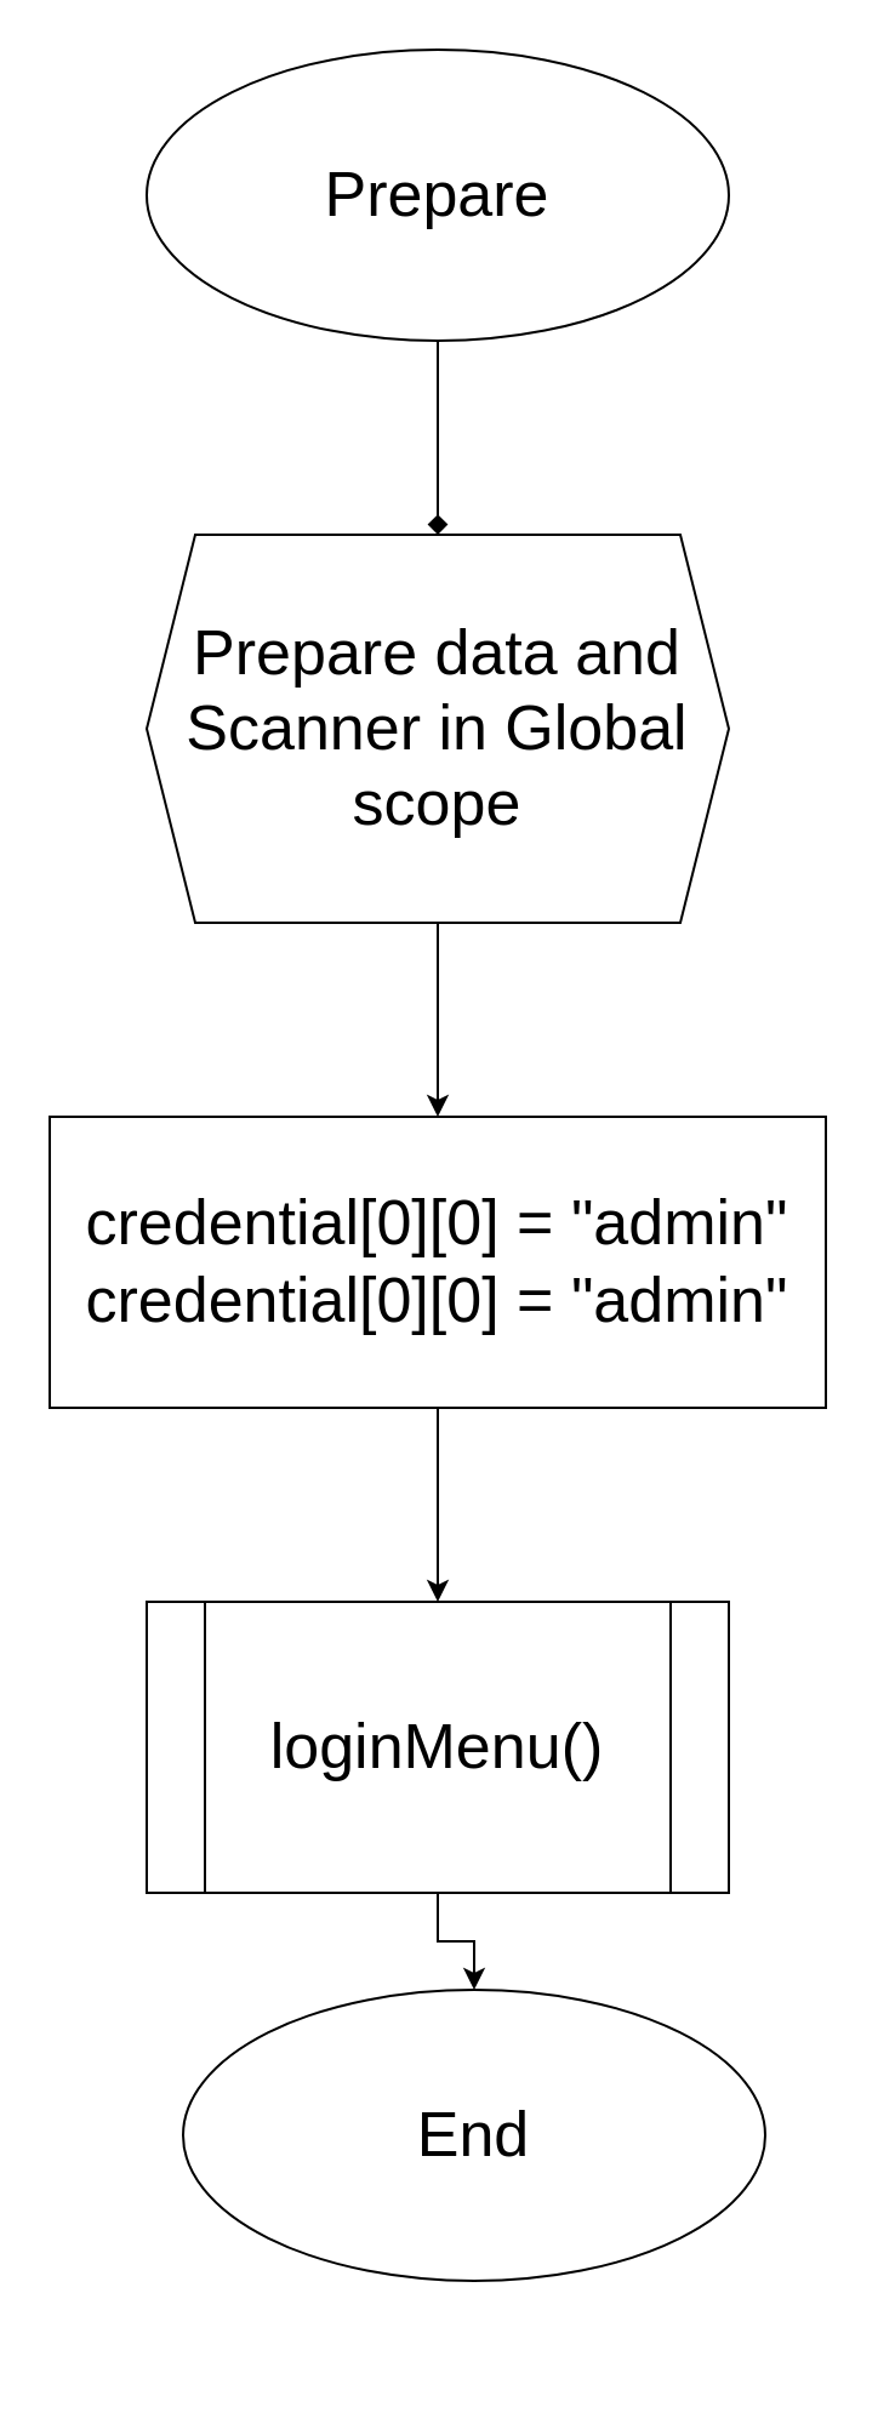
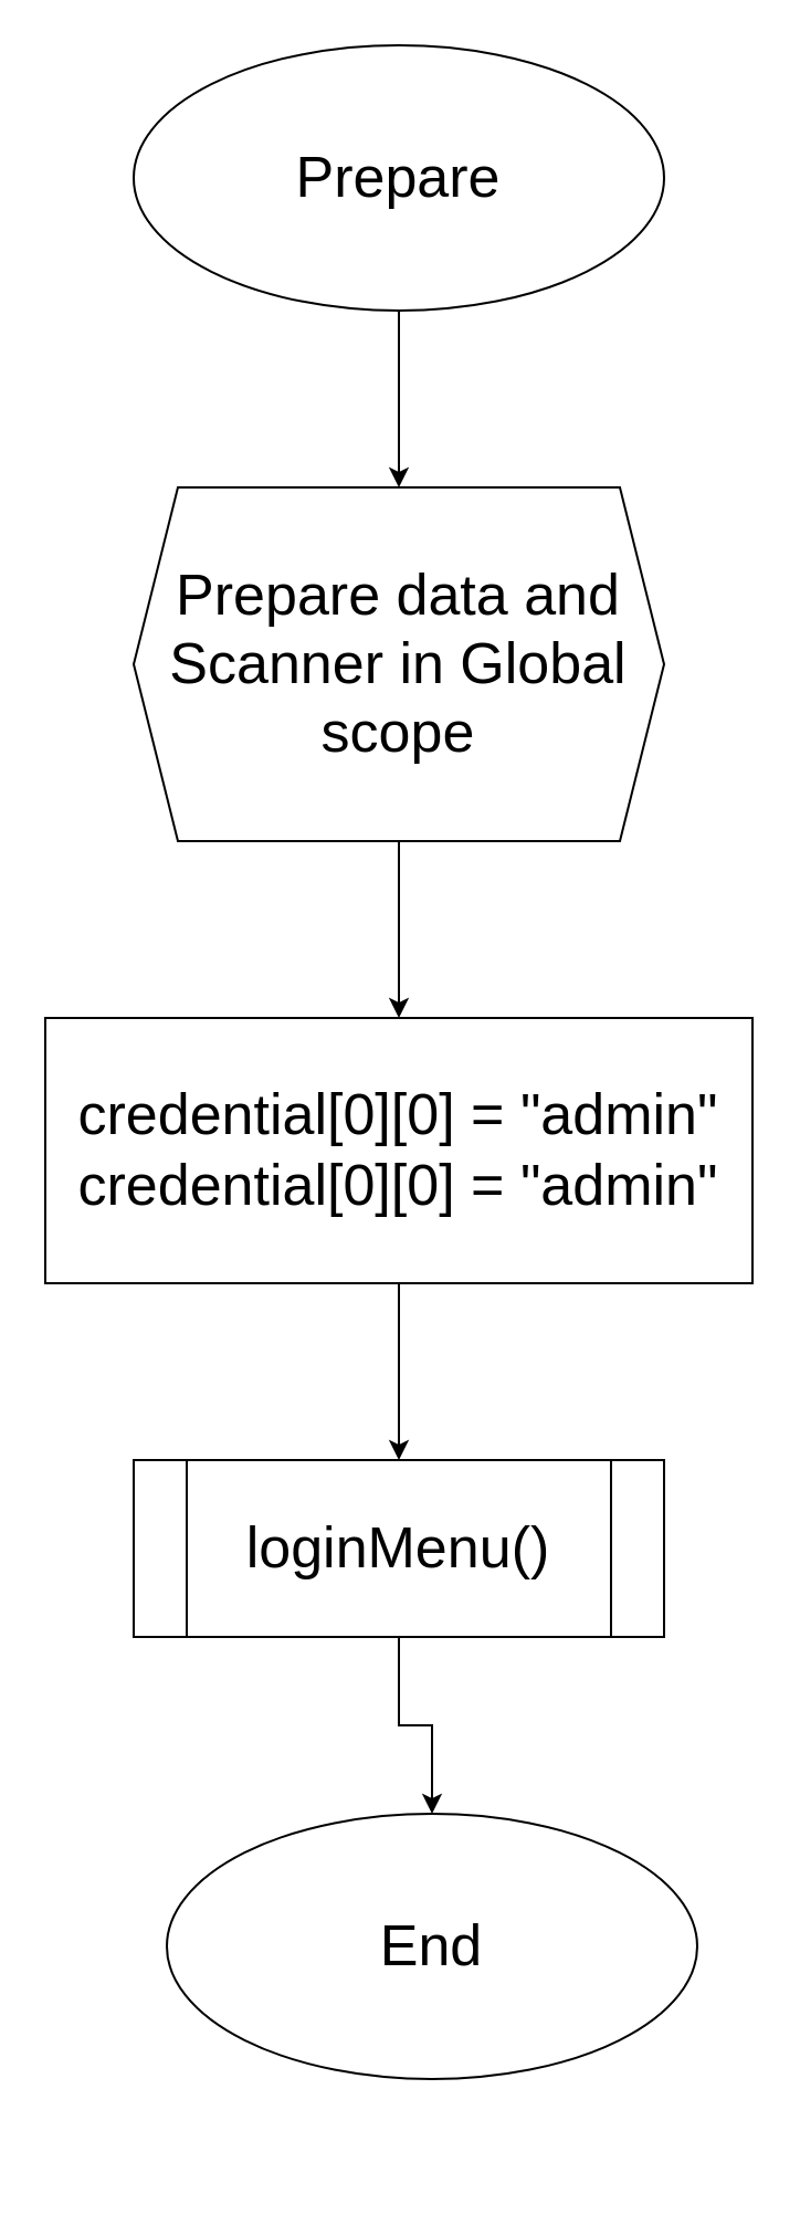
- <mxCell id="5" style="edgeStyle=orthogonalEdgeStyle;rounded=0;orthogonalLoop=1;jettySize=auto;html=1;entryX=0.5;entryY=0;entryDx=0;entryDy=0;fontSize=26;endArrow=diamond;" parent="2" source="3" target="4" edge="1"><mxGeometry relative="1" as="geometry" /></mxCell>
+ <mxCell id="5" style="edgeStyle=orthogonalEdgeStyle;rounded=0;orthogonalLoop=1;jettySize=auto;html=1;entryX=0.5;entryY=0;entryDx=0;entryDy=0;fontSize=26;" parent="2" source="3" target="4" edge="1"><mxGeometry relative="1" as="geometry" /></mxCell>
- <mxCell id="8" value="loginMenu()" style="shape=process;whiteSpace=wrap;html=1;backgroundOutline=1;fontSize=26;" parent="2" vertex="1"><mxGeometry x="40" y="640" width="240" height="120" as="geometry" /></mxCell>
+ <mxCell id="8" value="loginMenu()" style="shape=process;whiteSpace=wrap;html=1;backgroundOutline=1;fontSize=26;" parent="2" vertex="1"><mxGeometry x="40" y="640" width="240" height="80" as="geometry" /></mxCell>
